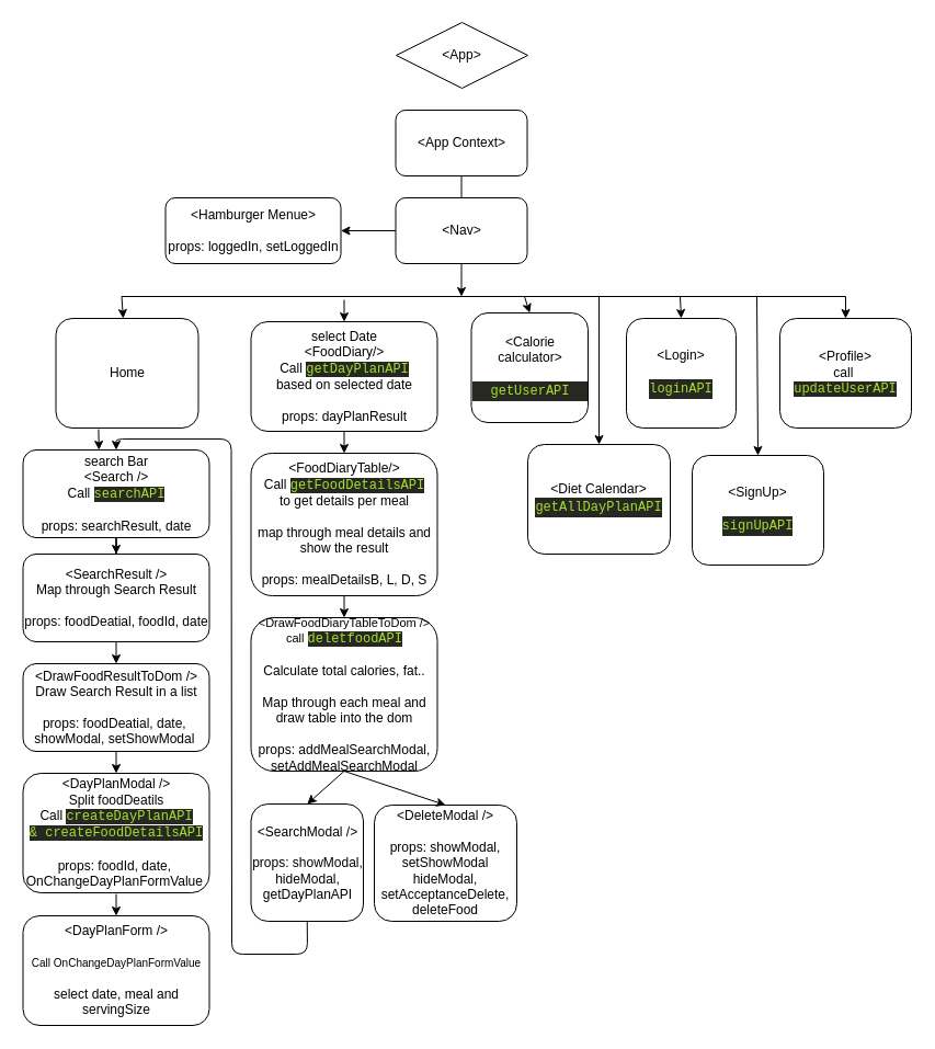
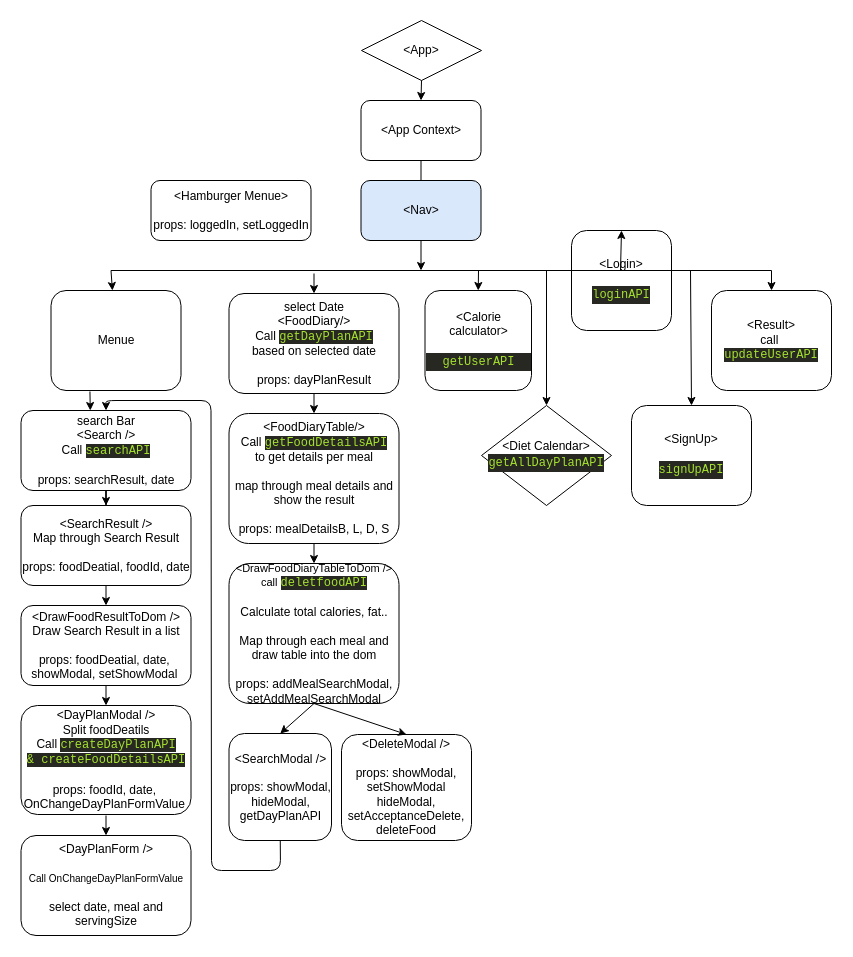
+ <mxCell id="18" value="" style="endArrow=classic;html=1;exitX=0.5;exitY=1;exitDx=0;exitDy=0;entryX=0.5;entryY=0;entryDx=0;entryDy=0;" parent="1" source="2" target="33" edge="1"><mxGeometry width="50" height="50" relative="1" as="geometry"><mxPoint x="421" y="190" as="sourcePoint" /><mxPoint x="421" y="110" as="targetPoint" /></mxGeometry></mxCell>
- <mxCell id="32" value="" style="endArrow=classic;html=1;exitX=0;exitY=0.5;exitDx=0;exitDy=0;entryX=1;entryY=0.5;entryDx=0;entryDy=0;" edge="1" parent="1" source="3" target="31"><mxGeometry width="50" height="50" relative="1" as="geometry"><mxPoint x="410.5" y="400" as="sourcePoint" /><mxPoint x="460.5" y="350" as="targetPoint" /></mxGeometry></mxCell>
- <mxCell id="3" value="&amp;lt;Nav&amp;gt;" style="rounded=1;whiteSpace=wrap;html=1;" parent="1" vertex="1"><mxGeometry x="360.5" y="180" width="120" height="60" as="geometry" /></mxCell>
+ <mxCell id="3" value="&amp;lt;Nav&amp;gt;" style="rounded=1;whiteSpace=wrap;html=1;fillColor=#dae8fc;" parent="1" vertex="1"><mxGeometry x="360.5" y="180" width="120" height="60" as="geometry" /></mxCell>
- <mxCell id="5" value="&amp;lt;Calorie calculator&amp;gt;&lt;br&gt;&lt;br&gt;&lt;div style=&quot;color: rgb(248 , 248 , 242) ; background-color: rgb(39 , 40 , 34) ; font-family: &amp;#34;menlo&amp;#34; , &amp;#34;monaco&amp;#34; , &amp;#34;courier new&amp;#34; , monospace ; line-height: 18px&quot;&gt;&lt;span style=&quot;color: #a6e22e&quot;&gt;getUserAPI&lt;/span&gt;&lt;/div&gt;" style="rounded=1;whiteSpace=wrap;html=1;" parent="1" vertex="1"><mxGeometry x="429.5" y="285" width="106.5" height="100" as="geometry" /></mxCell>
+ <mxCell id="5" value="&amp;lt;Calorie calculator&amp;gt;&lt;br&gt;&lt;br&gt;&lt;div style=&quot;color: rgb(248 , 248 , 242) ; background-color: rgb(39 , 40 , 34) ; font-family: &amp;#34;menlo&amp;#34; , &amp;#34;monaco&amp;#34; , &amp;#34;courier new&amp;#34; , monospace ; line-height: 18px&quot;&gt;&lt;span style=&quot;color: #a6e22e&quot;&gt;getUserAPI&lt;/span&gt;&lt;/div&gt;" style="rounded=1;whiteSpace=wrap;html=1;" parent="1" vertex="1"><mxGeometry x="424.5" y="290" width="106.5" height="100" as="geometry" /></mxCell>
- <mxCell id="4" value="Home" style="rounded=1;whiteSpace=wrap;html=1;" parent="1" vertex="1"><mxGeometry x="50.5" y="290" width="130" height="100" as="geometry" /></mxCell>
+ <mxCell id="4" value="Menue" style="rounded=1;whiteSpace=wrap;html=1;" parent="1" vertex="1"><mxGeometry x="50.5" y="290" width="130" height="100" as="geometry" /></mxCell>
- <mxCell id="7" value="&amp;lt;Login&amp;gt;&lt;br&gt;&lt;br&gt;&lt;div style=&quot;color: rgb(248 , 248 , 242) ; background-color: rgb(39 , 40 , 34) ; font-family: &amp;#34;menlo&amp;#34; , &amp;#34;monaco&amp;#34; , &amp;#34;courier new&amp;#34; , monospace ; line-height: 18px&quot;&gt;&lt;span style=&quot;color: #a6e22e&quot;&gt;loginAPI&lt;/span&gt;&lt;/div&gt;" style="rounded=1;whiteSpace=wrap;html=1;" parent="1" vertex="1"><mxGeometry x="571" y="290" width="100" height="100" as="geometry" /></mxCell>
+ <mxCell id="7" value="&amp;lt;Login&amp;gt;&lt;br&gt;&lt;br&gt;&lt;div style=&quot;color: rgb(248 , 248 , 242) ; background-color: rgb(39 , 40 , 34) ; font-family: &amp;#34;menlo&amp;#34; , &amp;#34;monaco&amp;#34; , &amp;#34;courier new&amp;#34; , monospace ; line-height: 18px&quot;&gt;&lt;span style=&quot;color: #a6e22e&quot;&gt;loginAPI&lt;/span&gt;&lt;/div&gt;" style="rounded=1;whiteSpace=wrap;html=1;" parent="1" vertex="1"><mxGeometry x="571" y="230" width="100" height="100" as="geometry" /></mxCell>
- <mxCell id="42" value="&amp;lt;Profile&amp;gt;&lt;br&gt;call&amp;nbsp;&lt;br&gt;&lt;span style=&quot;color: rgb(166 , 226 , 46) ; background-color: rgb(39 , 40 , 34) ; font-family: &amp;#34;menlo&amp;#34; , &amp;#34;monaco&amp;#34; , &amp;#34;courier new&amp;#34; , monospace&quot;&gt;updateUserAPI&lt;/span&gt;" style="rounded=1;whiteSpace=wrap;html=1;" vertex="1" parent="1"><mxGeometry x="711" y="290" width="120" height="100" as="geometry" /></mxCell>
+ <mxCell id="42" value="&amp;lt;Result&amp;gt;&lt;br&gt;call&amp;nbsp;&lt;br&gt;&lt;span style=&quot;color: rgb(166 , 226 , 46) ; background-color: rgb(39 , 40 , 34) ; font-family: &amp;#34;menlo&amp;#34; , &amp;#34;monaco&amp;#34; , &amp;#34;courier new&amp;#34; , monospace&quot;&gt;updateUserAPI&lt;/span&gt;" style="rounded=1;whiteSpace=wrap;html=1;" vertex="1" parent="1"><mxGeometry x="711" y="290" width="120" height="100" as="geometry" /></mxCell>
- <mxCell id="6" value="&amp;lt;Diet Calendar&amp;gt;&lt;br&gt;&lt;div style=&quot;color: rgb(248 , 248 , 242) ; background-color: rgb(39 , 40 , 34) ; font-family: &amp;#34;menlo&amp;#34; , &amp;#34;monaco&amp;#34; , &amp;#34;courier new&amp;#34; , monospace ; line-height: 18px&quot;&gt;&lt;span style=&quot;color: #a6e22e&quot;&gt;getAllDayPlanAPI&lt;/span&gt;&lt;/div&gt;" style="rounded=1;whiteSpace=wrap;html=1;" parent="1" vertex="1"><mxGeometry x="481" y="405" width="130" height="100" as="geometry" /></mxCell>
+ <mxCell id="6" value="&amp;lt;Diet Calendar&amp;gt;&lt;br&gt;&lt;div style=&quot;color: rgb(248 , 248 , 242) ; background-color: rgb(39 , 40 , 34) ; font-family: &amp;#34;menlo&amp;#34; , &amp;#34;monaco&amp;#34; , &amp;#34;courier new&amp;#34; , monospace ; line-height: 18px&quot;&gt;&lt;span style=&quot;color: #a6e22e&quot;&gt;getAllDayPlanAPI&lt;/span&gt;&lt;/div&gt;" style="rhombus;whiteSpace=wrap;html=1;" parent="1" vertex="1"><mxGeometry x="481" y="405" width="130" height="100" as="geometry" /></mxCell>
- <mxCell id="36" value="&amp;lt;SignUp&amp;gt;&lt;br&gt;&lt;br&gt;&lt;div style=&quot;color: rgb(248 , 248 , 242) ; background-color: rgb(39 , 40 , 34) ; font-family: &amp;#34;menlo&amp;#34; , &amp;#34;monaco&amp;#34; , &amp;#34;courier new&amp;#34; , monospace ; line-height: 18px&quot;&gt;&lt;span style=&quot;color: #a6e22e&quot;&gt;signUpAPI&lt;/span&gt;&lt;/div&gt;" style="rounded=1;whiteSpace=wrap;html=1;" vertex="1" parent="1"><mxGeometry x="631" y="415" width="120" height="100" as="geometry" /></mxCell>
+ <mxCell id="36" value="&amp;lt;SignUp&amp;gt;&lt;br&gt;&lt;br&gt;&lt;div style=&quot;color: rgb(248 , 248 , 242) ; background-color: rgb(39 , 40 , 34) ; font-family: &amp;#34;menlo&amp;#34; , &amp;#34;monaco&amp;#34; , &amp;#34;courier new&amp;#34; , monospace ; line-height: 18px&quot;&gt;&lt;span style=&quot;color: #a6e22e&quot;&gt;signUpAPI&lt;/span&gt;&lt;/div&gt;" style="rounded=1;whiteSpace=wrap;html=1;" vertex="1" parent="1"><mxGeometry x="631" y="405" width="120" height="100" as="geometry" /></mxCell>
